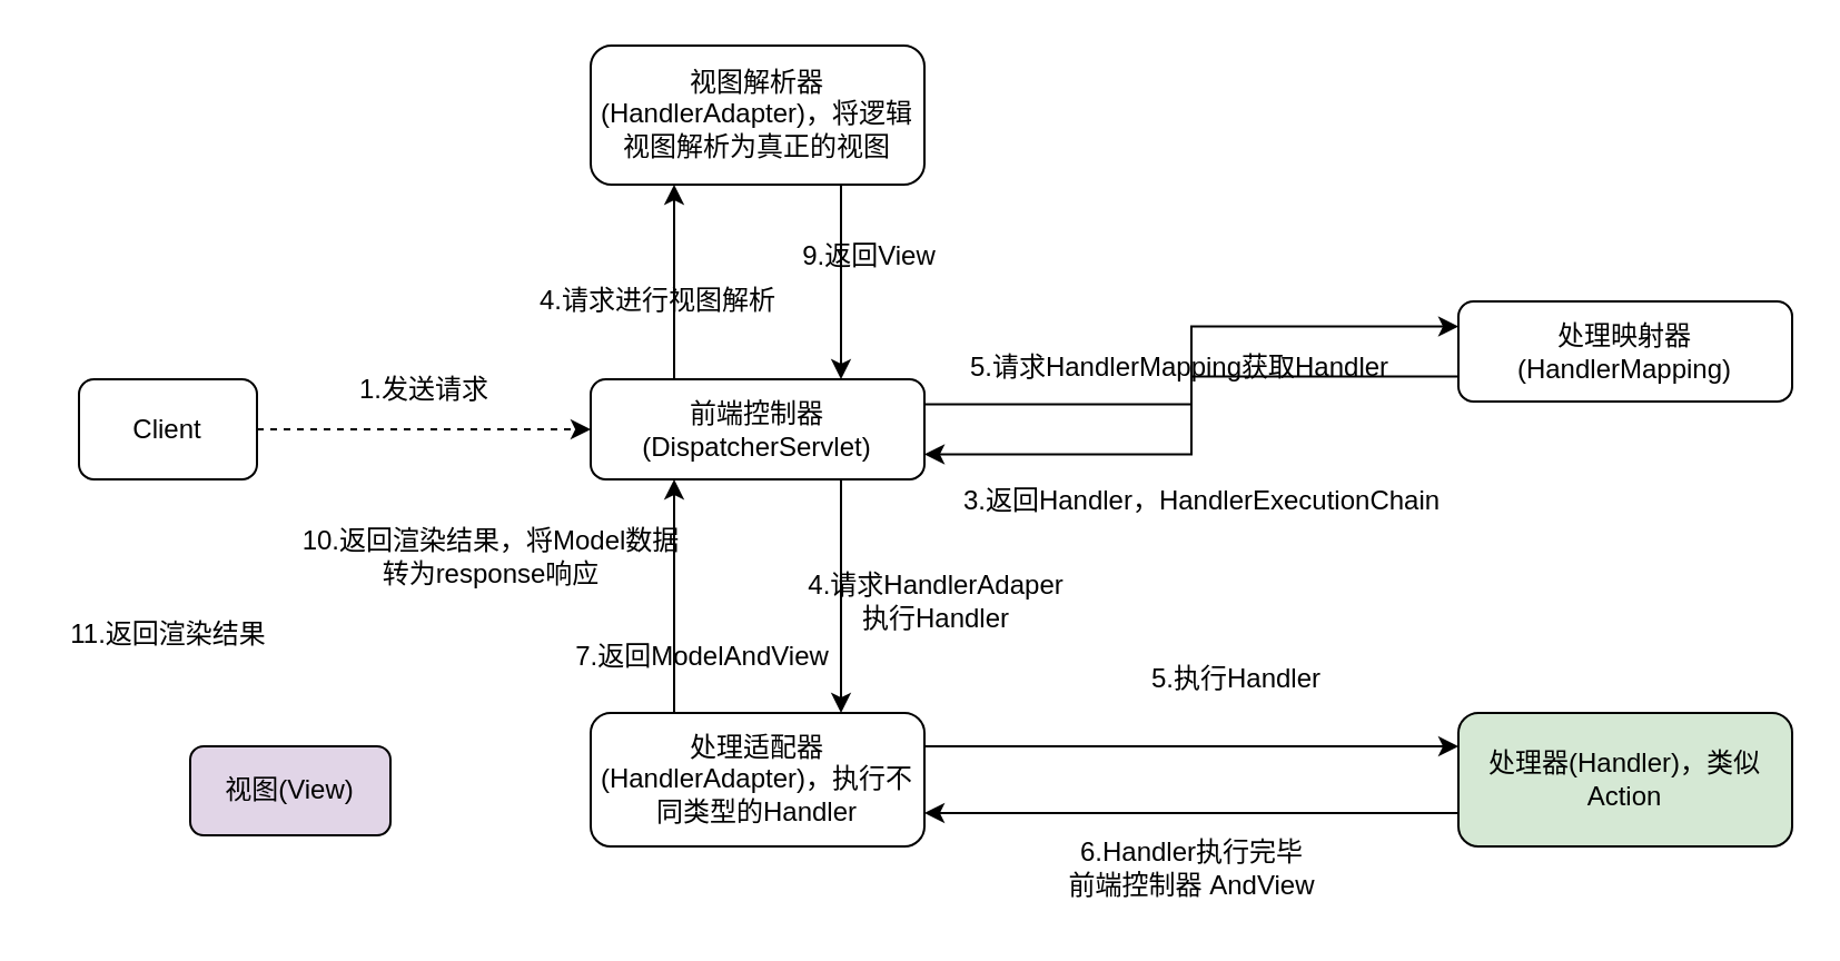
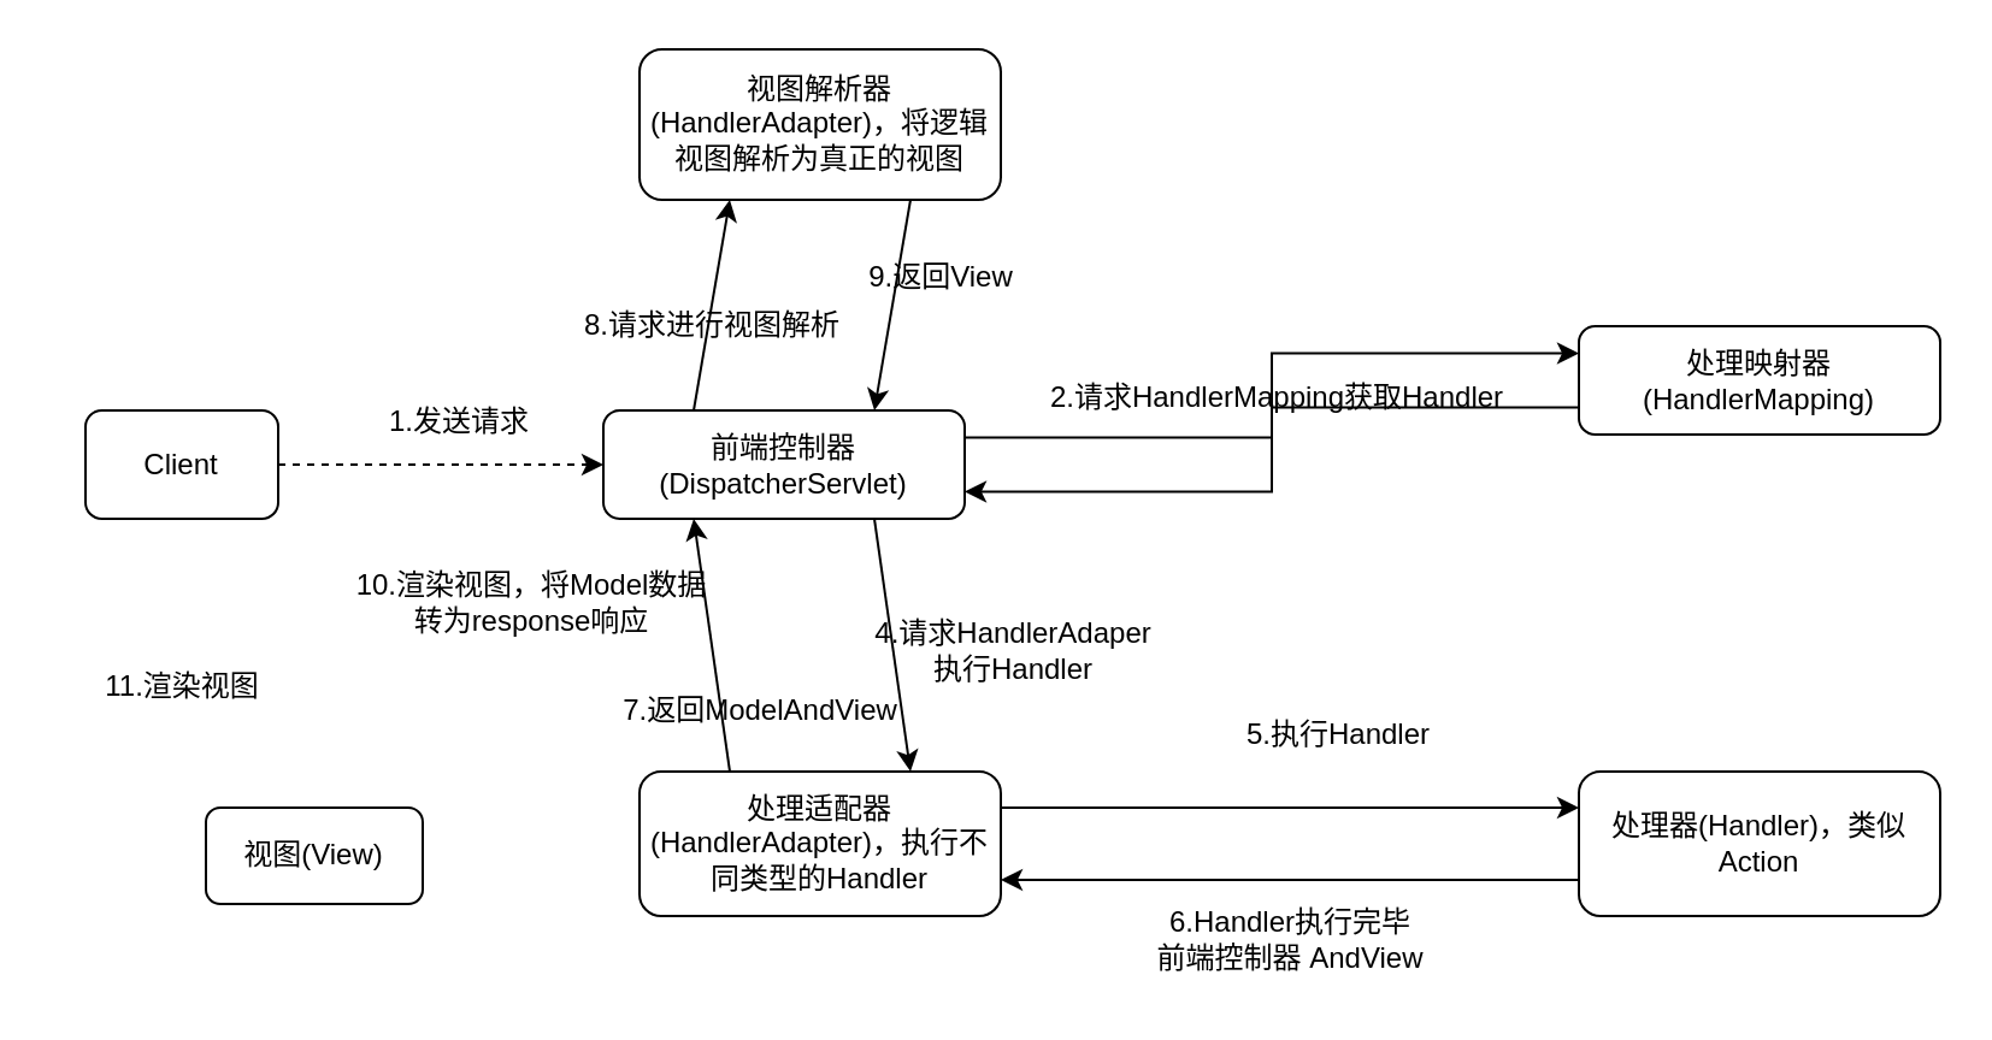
- <mxCell id="21" value="4.请求进行视图解析" style="text;html=1;align=center;verticalAlign=middle;resizable=0;points=[];autosize=1;strokeColor=none;fillColor=none;" vertex="1" parent="1"><mxGeometry x="230" y="120" width="130" height="30" as="geometry" /></mxCell>
+ <mxCell id="21" value="8.请求进行视图解析" style="text;html=1;align=center;verticalAlign=middle;resizable=0;points=[];autosize=1;strokeColor=none;fillColor=none;" vertex="1" parent="1"><mxGeometry x="230" y="120" width="130" height="30" as="geometry" /></mxCell>
- <mxCell id="8" value="5.请求HandlerMapping获取Handler" style="text;html=1;strokeColor=none;fillColor=none;align=center;verticalAlign=middle;whiteSpace=wrap;rounded=0;" vertex="1" parent="1"><mxGeometry x="425" y="150" width="210" height="30" as="geometry" /></mxCell>
+ <mxCell id="8" value="2.请求HandlerMapping获取Handler" style="text;html=1;strokeColor=none;fillColor=none;align=center;verticalAlign=middle;whiteSpace=wrap;rounded=0;" vertex="1" parent="1"><mxGeometry x="425" y="150" width="210" height="30" as="geometry" /></mxCell>
- <mxCell id="5" value="前端控制器(DispatcherServlet)" style="rounded=1;whiteSpace=wrap;html=1;" vertex="1" parent="1"><mxGeometry x="265" y="170" width="150" height="45" as="geometry" /></mxCell>
+ <mxCell id="5" value="前端控制器(DispatcherServlet)" style="rounded=1;whiteSpace=wrap;html=1;" vertex="1" parent="1"><mxGeometry x="250" y="170" width="150" height="45" as="geometry" /></mxCell>
- <mxCell id="9" value="3.返回Handler，HandlerExecutionChain" style="text;html=1;strokeColor=none;fillColor=none;align=center;verticalAlign=middle;whiteSpace=wrap;rounded=0;" vertex="1" parent="1"><mxGeometry x="425" y="210" width="230" height="30" as="geometry" /></mxCell>
- <mxCell id="24" value="10.返回渲染结果，将Model数据&lt;br&gt;转为response响应" style="text;html=1;align=center;verticalAlign=middle;resizable=0;points=[];autosize=1;strokeColor=none;fillColor=none;" vertex="1" parent="1"><mxGeometry x="135" y="230" width="170" height="40" as="geometry" /></mxCell>
+ <mxCell id="24" value="10.渲染视图，将Model数据&lt;br&gt;转为response响应" style="text;html=1;align=center;verticalAlign=middle;resizable=0;points=[];autosize=1;strokeColor=none;fillColor=none;" vertex="1" parent="1"><mxGeometry x="135" y="230" width="170" height="40" as="geometry" /></mxCell>
- <mxCell id="28" value="11.返回渲染结果" style="text;html=1;align=center;verticalAlign=middle;resizable=0;points=[];autosize=1;strokeColor=none;fillColor=none;" vertex="1" parent="1"><mxGeometry x="20" y="270" width="110" height="30" as="geometry" /></mxCell>
+ <mxCell id="28" value="11.渲染视图" style="text;html=1;align=center;verticalAlign=middle;resizable=0;points=[];autosize=1;strokeColor=none;fillColor=none;" vertex="1" parent="1"><mxGeometry x="20" y="270" width="110" height="30" as="geometry" /></mxCell>
- <mxCell id="14" value="处理器(Handler)，类似Action" style="rounded=1;whiteSpace=wrap;html=1;fillColor=#d5e8d4;" vertex="1" parent="1"><mxGeometry x="655" y="320" width="150" height="60" as="geometry" /></mxCell>
+ <mxCell id="14" value="处理器(Handler)，类似Action" style="rounded=1;whiteSpace=wrap;html=1;" vertex="1" parent="1"><mxGeometry x="655" y="320" width="150" height="60" as="geometry" /></mxCell>
- <mxCell id="23" value="视图(View)" style="rounded=1;whiteSpace=wrap;html=1;fillColor=#e1d5e7;" vertex="1" parent="1"><mxGeometry x="85" y="335" width="90" height="40" as="geometry" /></mxCell>
+ <mxCell id="23" value="视图(View)" style="rounded=1;whiteSpace=wrap;html=1;" vertex="1" parent="1"><mxGeometry x="85" y="335" width="90" height="40" as="geometry" /></mxCell>
